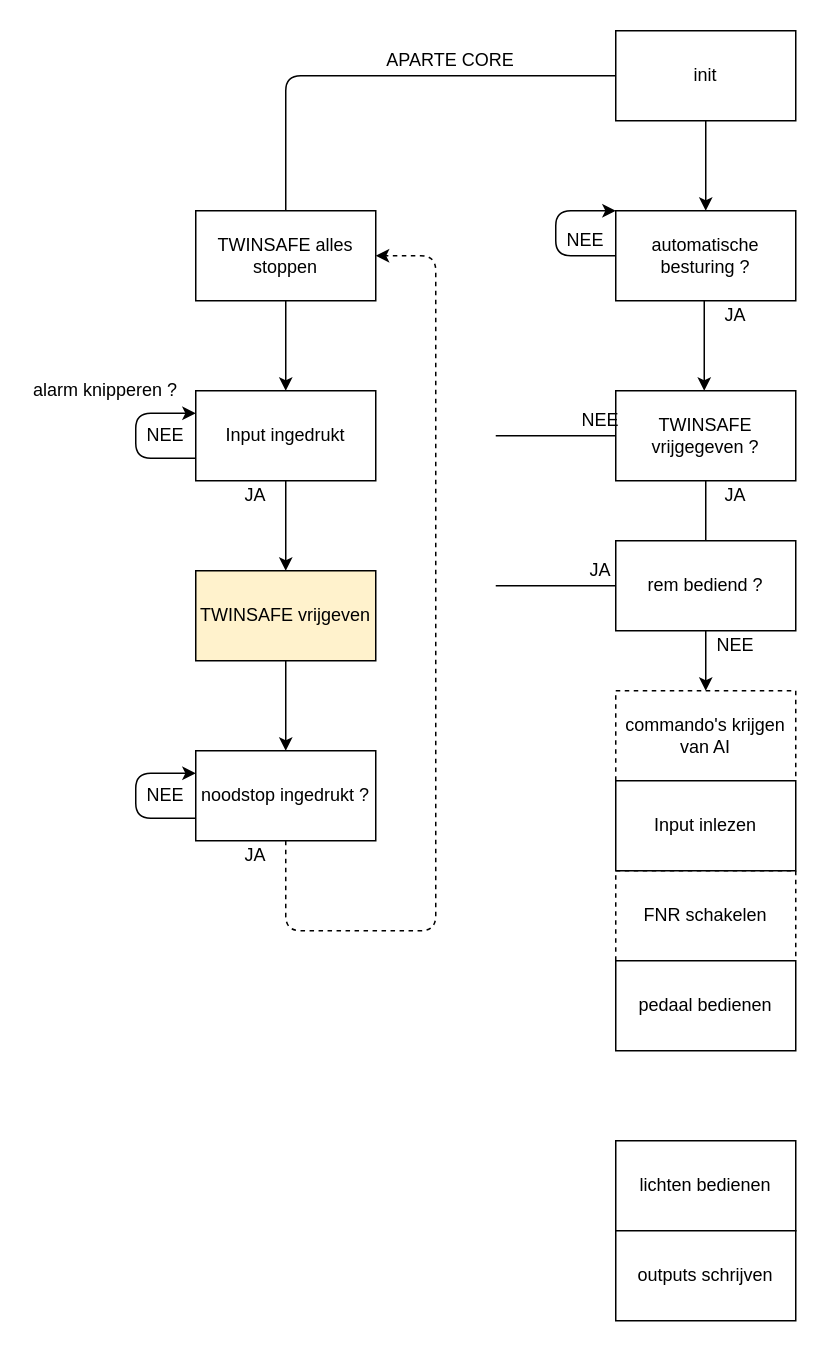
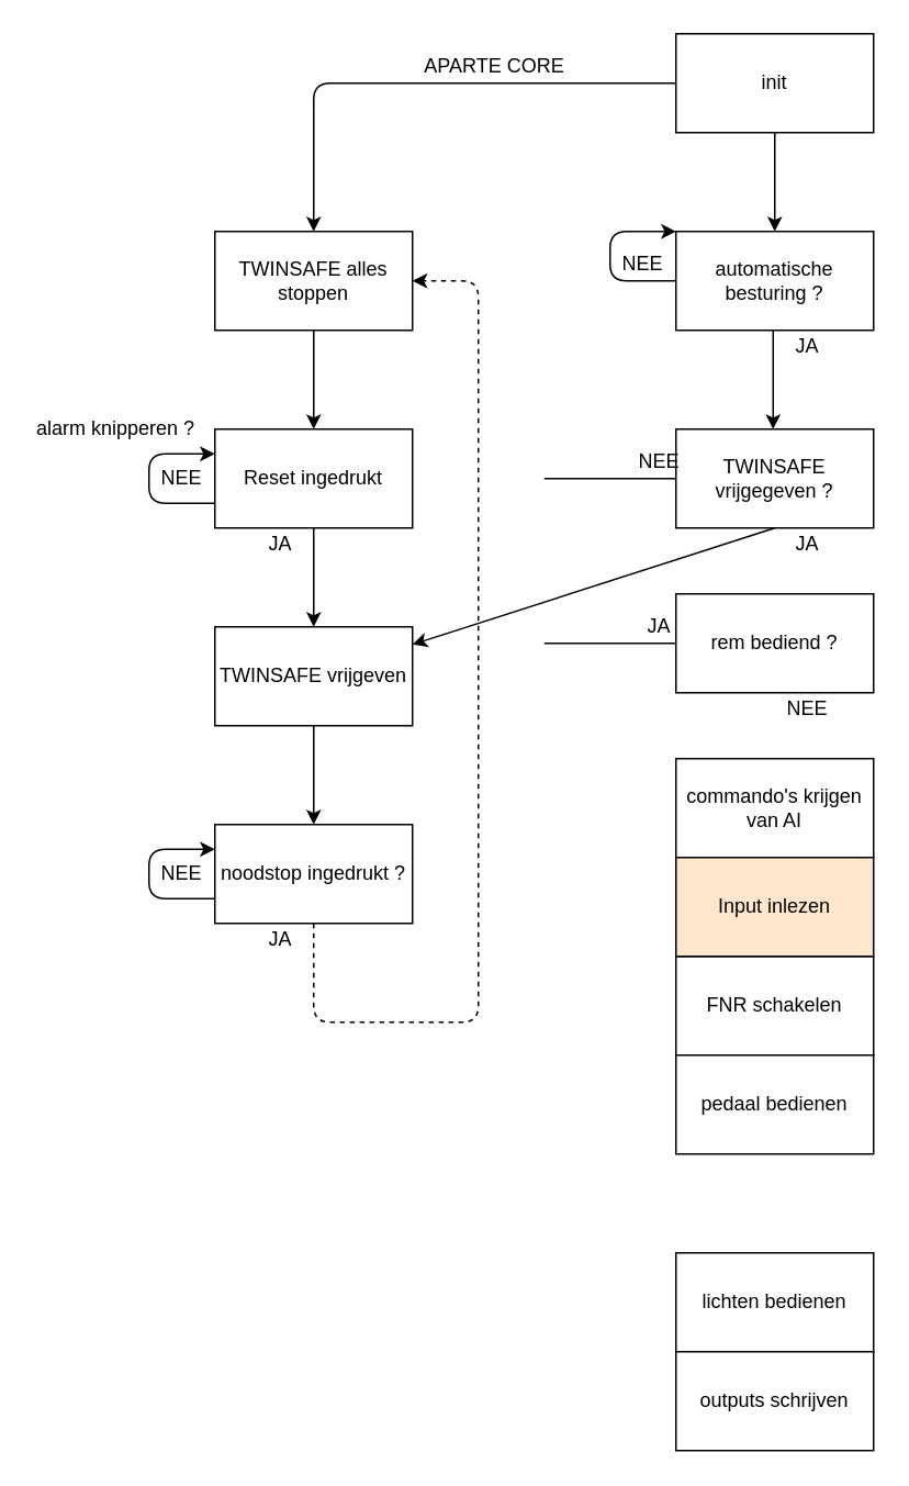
- <mxCell id="12" value="" style="endArrow=none;html=1;exitX=0;exitY=0.5;exitDx=0;exitDy=0;entryX=0.5;entryY=0;entryDx=0;entryDy=0;" edge="1" parent="1" source="2" target="10"><mxGeometry width="50" height="50" relative="1" as="geometry"><mxPoint x="530" y="370" as="sourcePoint" /><mxPoint x="580" y="320" as="targetPoint" /><Array as="points"><mxPoint x="190" y="50" /></Array></mxGeometry></mxCell>
+ <mxCell id="12" value="" style="endArrow=classic;html=1;exitX=0;exitY=0.5;exitDx=0;exitDy=0;entryX=0.5;entryY=0;entryDx=0;entryDy=0;" edge="1" parent="1" source="2" target="10"><mxGeometry width="50" height="50" relative="1" as="geometry"><mxPoint x="530" y="370" as="sourcePoint" /><mxPoint x="580" y="320" as="targetPoint" /><Array as="points"><mxPoint x="190" y="50" /></Array></mxGeometry></mxCell>
- <mxCell id="8" value="Input ingedrukt" style="rounded=0;whiteSpace=wrap;html=1;" vertex="1" parent="1"><mxGeometry x="130" y="260" width="120" height="60" as="geometry" /></mxCell>
+ <mxCell id="8" value="Reset ingedrukt" style="rounded=0;whiteSpace=wrap;html=1;" vertex="1" parent="1"><mxGeometry x="130" y="260" width="120" height="60" as="geometry" /></mxCell>
- <mxCell id="14" value="" style="endArrow=classic;html=1;exitX=0.5;exitY=1;exitDx=0;exitDy=0;entryX=0.5;entryY=0;entryDx=0;entryDy=0;" edge="1" parent="1" source="4" target="11"><mxGeometry width="50" height="50" relative="1" as="geometry"><mxPoint x="410" y="490" as="sourcePoint" /><mxPoint x="460" y="440" as="targetPoint" /></mxGeometry></mxCell>
+ <mxCell id="14" value="" style="endArrow=classic;html=1;exitX=0.5;exitY=1;exitDx=0;exitDy=0;" edge="1" parent="1" source="4" target="7"><mxGeometry width="50" height="50" relative="1" as="geometry"><mxPoint x="410" y="490" as="sourcePoint" /><mxPoint x="460" y="440" as="targetPoint" /></mxGeometry></mxCell>
- <mxCell id="7" value="TWINSAFE vrijgeven" style="rounded=0;whiteSpace=wrap;html=1;fillColor=#fff2cc;" vertex="1" parent="1"><mxGeometry x="130" y="380" width="120" height="60" as="geometry" /></mxCell>
+ <mxCell id="7" value="TWINSAFE vrijgeven" style="rounded=0;whiteSpace=wrap;html=1;" vertex="1" parent="1"><mxGeometry x="130" y="380" width="120" height="60" as="geometry" /></mxCell>
- <mxCell id="11" value="commando's krijgen van AI" style="rounded=0;whiteSpace=wrap;html=1;dashed=1;" vertex="1" parent="1"><mxGeometry x="410" y="460" width="120" height="60" as="geometry" /></mxCell>
+ <mxCell id="11" value="commando's krijgen van AI" style="rounded=0;whiteSpace=wrap;html=1;" vertex="1" parent="1"><mxGeometry x="410" y="460" width="120" height="60" as="geometry" /></mxCell>
- <mxCell id="35" value="Input inlezen" style="rounded=0;whiteSpace=wrap;html=1;" vertex="1" parent="1"><mxGeometry x="410" y="520" width="120" height="60" as="geometry" /></mxCell>
+ <mxCell id="35" value="Input inlezen" style="rounded=0;whiteSpace=wrap;html=1;fillColor=#ffe6cc;" vertex="1" parent="1"><mxGeometry x="410" y="520" width="120" height="60" as="geometry" /></mxCell>
- <mxCell id="6" value="FNR schakelen" style="rounded=0;whiteSpace=wrap;html=1;dashed=1;" vertex="1" parent="1"><mxGeometry x="410" y="580" width="120" height="60" as="geometry" /></mxCell>
+ <mxCell id="6" value="FNR schakelen" style="rounded=0;whiteSpace=wrap;html=1;" vertex="1" parent="1"><mxGeometry x="410" y="580" width="120" height="60" as="geometry" /></mxCell>
